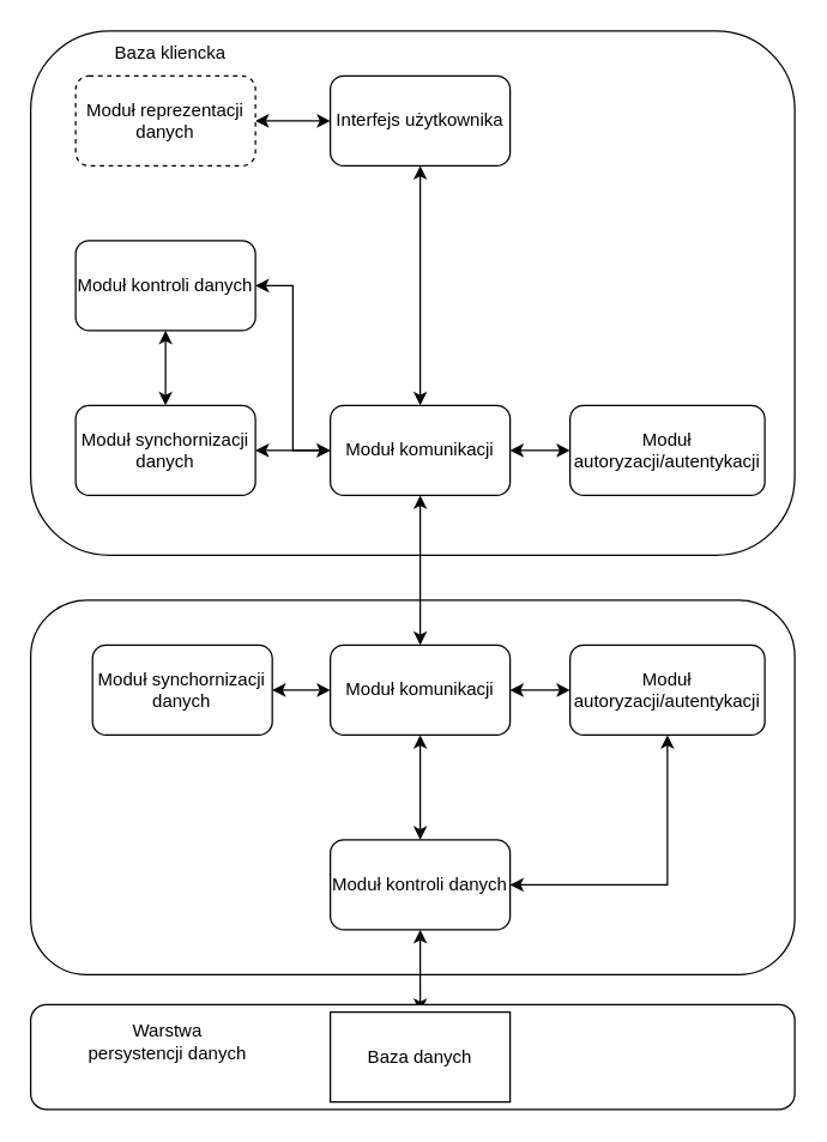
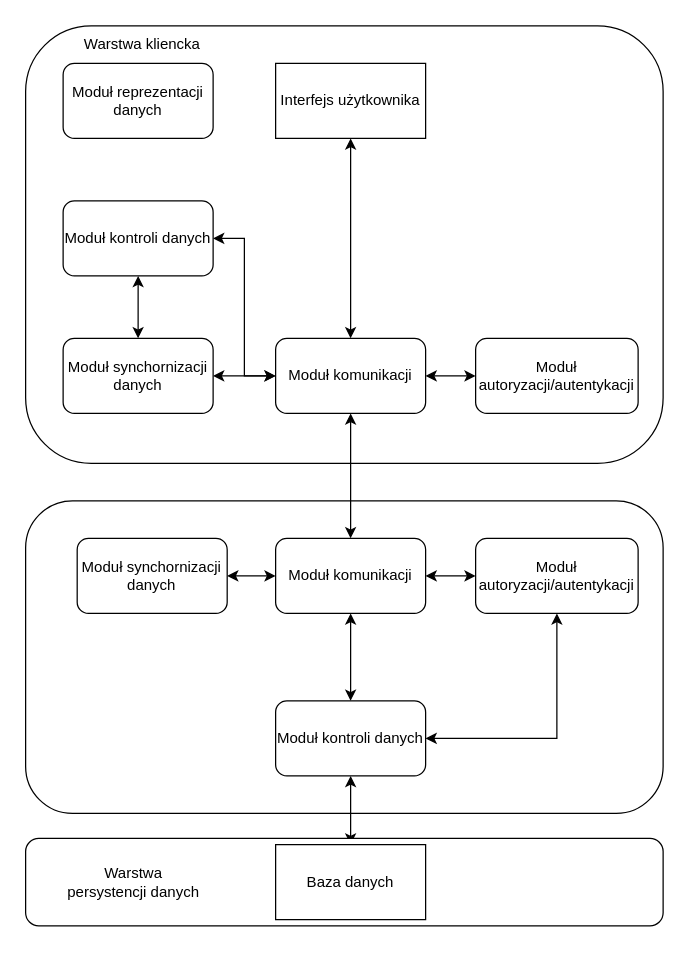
- <mxCell id="17" value="Baza kliencka" style="text;html=1;strokeColor=none;fillColor=none;align=center;verticalAlign=middle;whiteSpace=wrap;rounded=0;" vertex="1" parent="1"><mxGeometry x="61.25" y="20" width="105" height="30" as="geometry" /></mxCell>
+ <mxCell id="17" value="Warstwa kliencka" style="text;html=1;strokeColor=none;fillColor=none;align=center;verticalAlign=middle;whiteSpace=wrap;rounded=0;" vertex="1" parent="1"><mxGeometry x="61.25" y="20" width="105" height="30" as="geometry" /></mxCell>
- <mxCell id="7" value="Moduł reprezentacji danych" style="rounded=1;whiteSpace=wrap;html=1;dashed=1;" vertex="1" parent="1"><mxGeometry x="50" y="50" width="120" height="60" as="geometry" /></mxCell>
+ <mxCell id="7" value="Moduł reprezentacji danych" style="rounded=1;whiteSpace=wrap;html=1;" vertex="1" parent="1"><mxGeometry x="50" y="50" width="120" height="60" as="geometry" /></mxCell>
- <mxCell id="6" style="edgeStyle=orthogonalEdgeStyle;rounded=0;orthogonalLoop=1;jettySize=auto;html=1;exitX=1;exitY=0.5;exitDx=0;exitDy=0;entryX=0;entryY=0.5;entryDx=0;entryDy=0;startArrow=classic;startFill=1;" edge="1" parent="1" source="7" target="5"><mxGeometry relative="1" as="geometry" /></mxCell>
- <mxCell id="5" value="Interfejs użytkownika" style="rounded=1;whiteSpace=wrap;html=1;" vertex="1" parent="1"><mxGeometry x="220" y="50" width="120" height="60" as="geometry" /></mxCell>
+ <mxCell id="5" value="Interfejs użytkownika" style="whiteSpace=wrap;html=1;rounded=0;" vertex="1" parent="1"><mxGeometry x="220" y="50" width="120" height="60" as="geometry" /></mxCell>
- <mxCell id="28" value="Warstwa persystencji danych" style="text;html=1;strokeColor=none;fillColor=none;align=center;verticalAlign=middle;whiteSpace=wrap;rounded=0;" vertex="1" parent="1"><mxGeometry x="55" y="680" width="112.5" height="30" as="geometry" /></mxCell>
+ <mxCell id="28" value="Warstwa persystencji danych" style="text;html=1;strokeColor=none;fillColor=none;align=center;verticalAlign=middle;whiteSpace=wrap;rounded=0;" vertex="1" parent="1"><mxGeometry x="50" y="690" width="112.5" height="30" as="geometry" /></mxCell>
